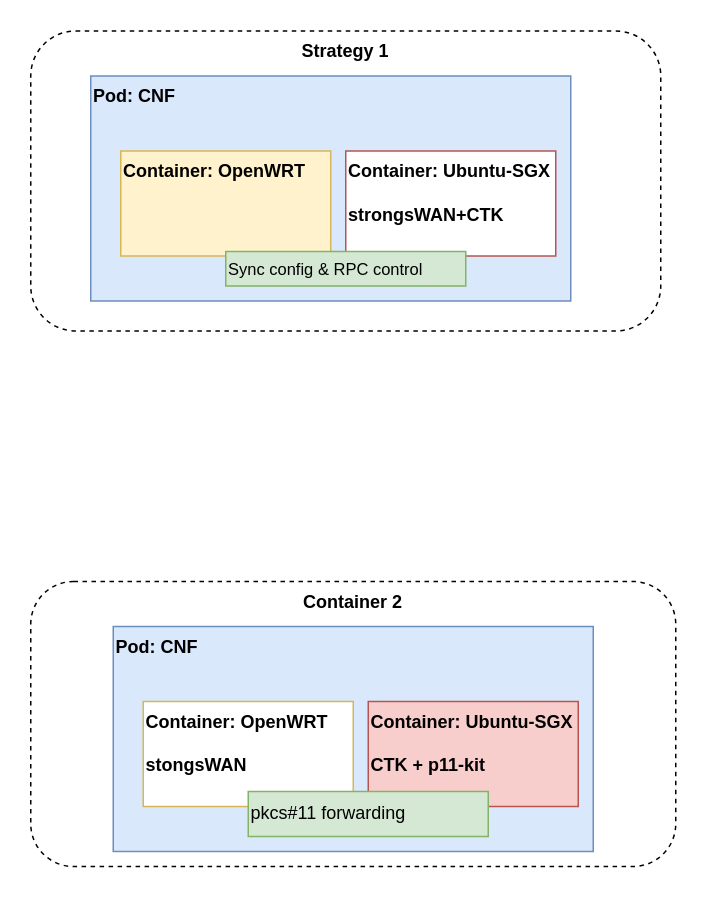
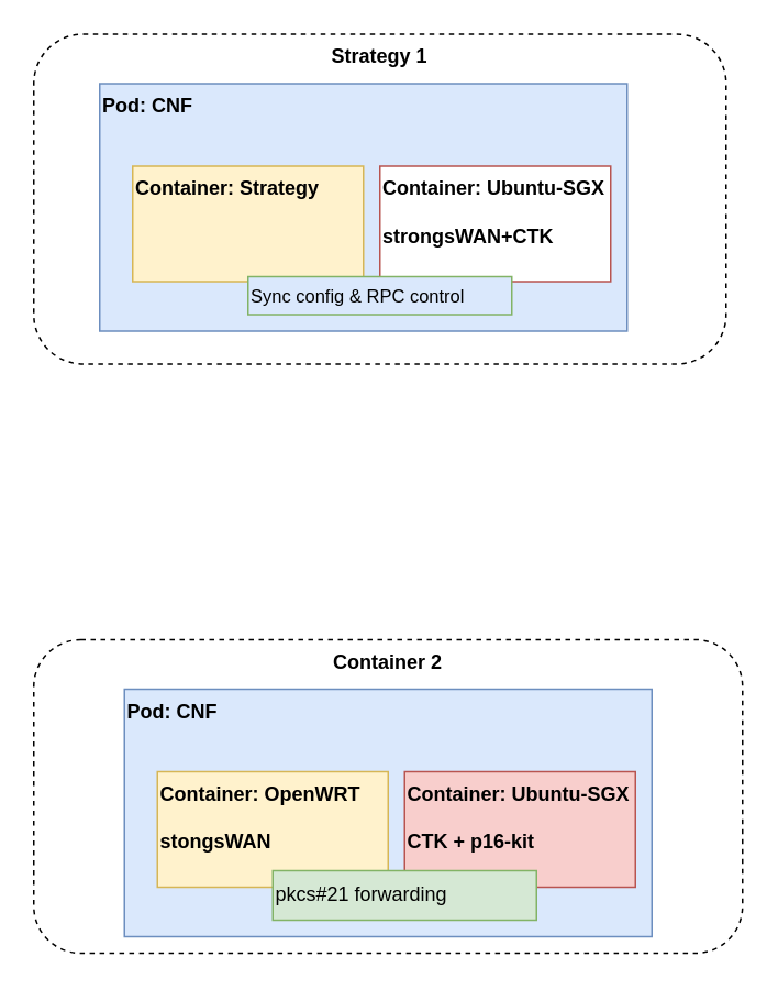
- <mxCell id="5" value="Container: OpenWRT" style="rounded=0;whiteSpace=wrap;html=1;fillColor=#fff2cc;strokeColor=#d6b656;align=left;verticalAlign=top;fontStyle=1;" parent="1" vertex="1"><mxGeometry x="80" y="100" width="140" height="70" as="geometry" /></mxCell>
+ <mxCell id="5" value="Container: Strategy" style="rounded=0;whiteSpace=wrap;html=1;fillColor=#fff2cc;strokeColor=#d6b656;align=left;verticalAlign=top;fontStyle=1;" parent="1" vertex="1"><mxGeometry x="80" y="100" width="140" height="70" as="geometry" /></mxCell>
- <mxCell id="7" value="&lt;span style=&quot;font-weight: normal&quot;&gt;&lt;font style=&quot;font-size: 11px&quot;&gt;Sync config &amp;amp; RPC control&lt;/font&gt;&lt;/span&gt;" style="rounded=0;whiteSpace=wrap;html=1;fillColor=#d5e8d4;strokeColor=#82b366;align=left;verticalAlign=middle;fontStyle=1" parent="1" vertex="1"><mxGeometry x="150" y="167" width="160" height="23" as="geometry" /></mxCell>
+ <mxCell id="7" value="&lt;span style=&quot;font-weight: normal&quot;&gt;&lt;font style=&quot;font-size: 11px&quot;&gt;Sync config &amp;amp; RPC control&lt;/font&gt;&lt;/span&gt;" style="rounded=0;whiteSpace=wrap;html=1;fillColor=#dae8fc;strokeColor=#82b366;align=left;verticalAlign=middle;fontStyle=1;" parent="1" vertex="1"><mxGeometry x="150" y="167" width="160" height="23" as="geometry" /></mxCell>
- <mxCell id="10" value="Container: Ubuntu-SGX&lt;br&gt;&lt;br&gt;CTK + p11-kit" style="rounded=0;whiteSpace=wrap;html=1;fillColor=#f8cecc;strokeColor=#b85450;align=left;verticalAlign=top;fontStyle=1;" parent="1" vertex="1"><mxGeometry x="245" y="467" width="140" height="70" as="geometry" /></mxCell>
+ <mxCell id="10" value="Container: Ubuntu-SGX&lt;br&gt;&lt;br&gt;CTK + p16-kit" style="rounded=0;whiteSpace=wrap;html=1;fillColor=#f8cecc;strokeColor=#b85450;align=left;verticalAlign=top;fontStyle=1;" parent="1" vertex="1"><mxGeometry x="245" y="467" width="140" height="70" as="geometry" /></mxCell>
- <mxCell id="9" value="Container: OpenWRT&lt;br&gt;&lt;br&gt;stongsWAN" style="rounded=0;whiteSpace=wrap;html=1;fillColor=#ffffff;strokeColor=#d6b656;align=left;verticalAlign=top;fontStyle=1;" parent="1" vertex="1"><mxGeometry x="95" y="467" width="140" height="70" as="geometry" /></mxCell>
+ <mxCell id="9" value="Container: OpenWRT&lt;br&gt;&lt;br&gt;stongsWAN" style="rounded=0;whiteSpace=wrap;html=1;fillColor=#fff2cc;strokeColor=#d6b656;align=left;verticalAlign=top;fontStyle=1;" parent="1" vertex="1"><mxGeometry x="95" y="467" width="140" height="70" as="geometry" /></mxCell>
- <mxCell id="11" value="pkcs#11 forwarding&amp;nbsp;" style="rounded=0;whiteSpace=wrap;html=1;fillColor=#d5e8d4;strokeColor=#82b366;align=left;verticalAlign=middle;fontStyle=0" parent="1" vertex="1"><mxGeometry x="165" y="527" width="160" height="30" as="geometry" /></mxCell>
+ <mxCell id="11" value="pkcs#21 forwarding&amp;nbsp;" style="rounded=0;whiteSpace=wrap;html=1;fillColor=#d5e8d4;strokeColor=#82b366;align=left;verticalAlign=middle;fontStyle=0" parent="1" vertex="1"><mxGeometry x="165" y="527" width="160" height="30" as="geometry" /></mxCell>
